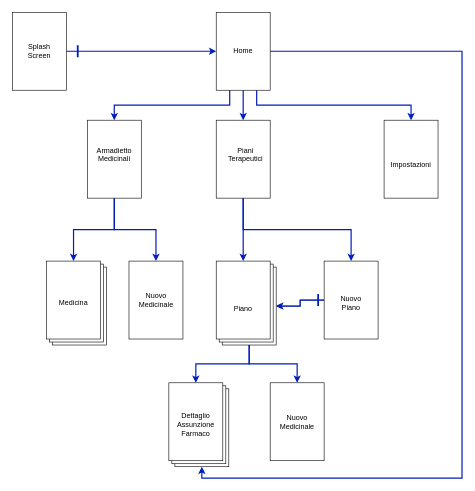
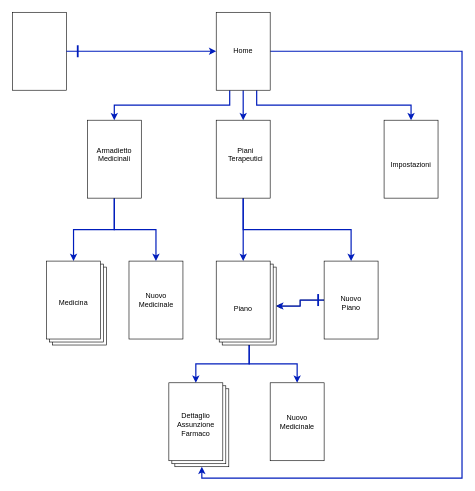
- <mxCell id="3" value="&lt;div&gt;Splash&lt;/div&gt;&lt;div&gt;Screen&lt;/div&gt;" style="text;html=1;strokeColor=none;fillColor=none;align=center;verticalAlign=middle;whiteSpace=wrap;rounded=0;" parent="1" vertex="1"><mxGeometry x="45" y="75" width="40" height="20" as="geometry" /></mxCell>
